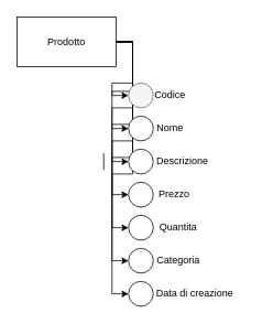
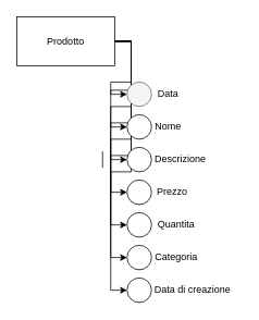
- <mxCell id="11" value="Codice" style="text;html=1;align=center;verticalAlign=middle;resizable=0;points=[];autosize=1;strokeColor=none;fillColor=none;" vertex="1" parent="1"><mxGeometry x="175" y="100" width="60" height="30" as="geometry" /></mxCell>
+ <mxCell id="11" value="Data" style="text;html=1;align=center;verticalAlign=middle;resizable=0;points=[];autosize=1;strokeColor=none;fillColor=none;" vertex="1" parent="1"><mxGeometry x="175" y="100" width="60" height="30" as="geometry" /></mxCell>
